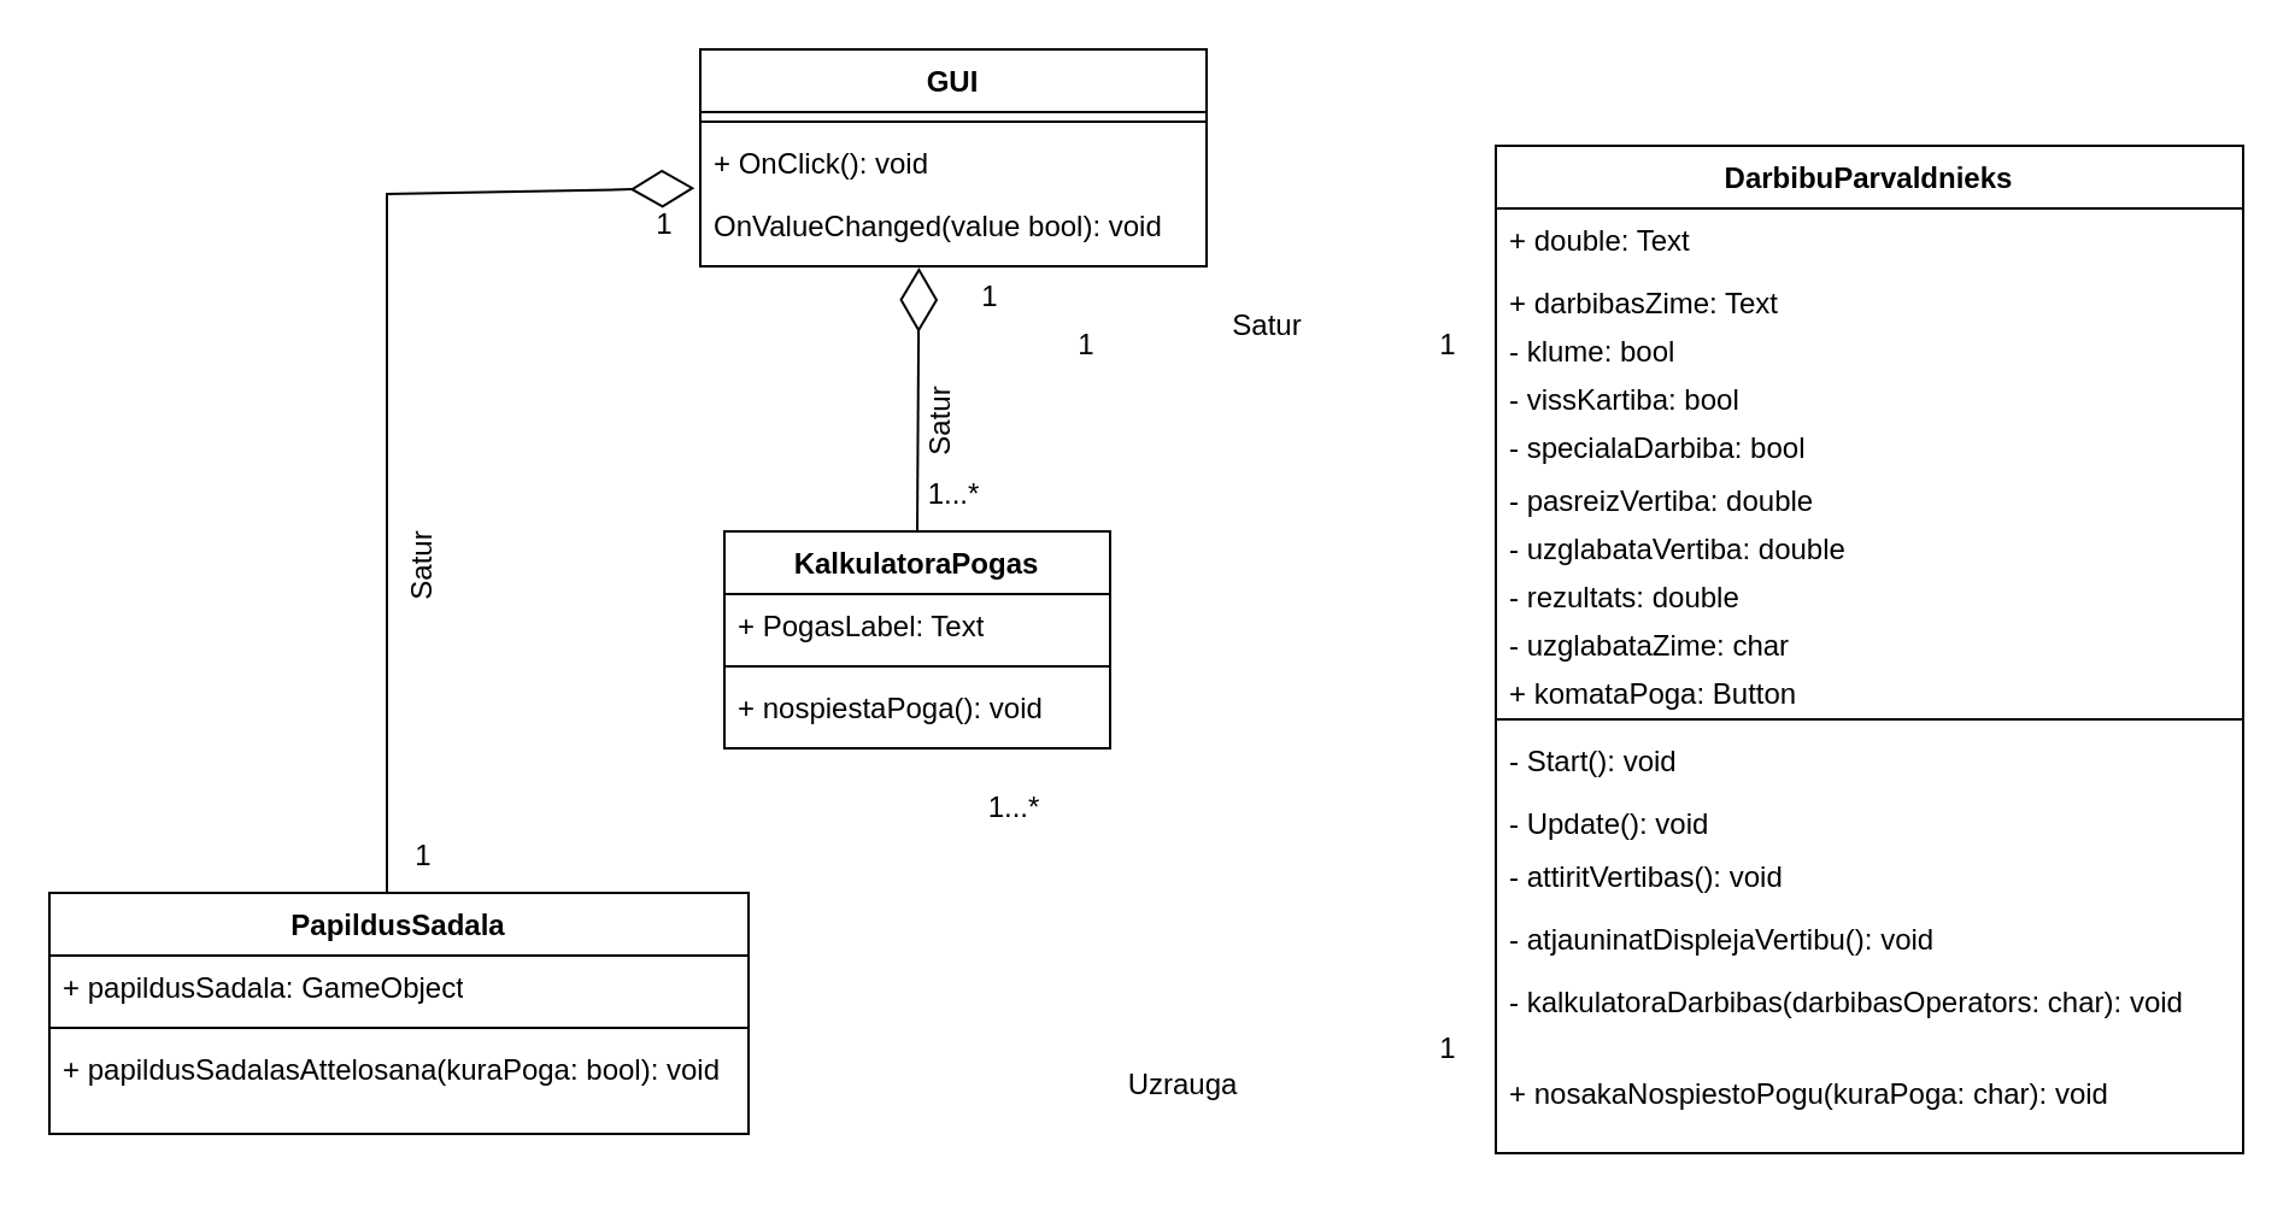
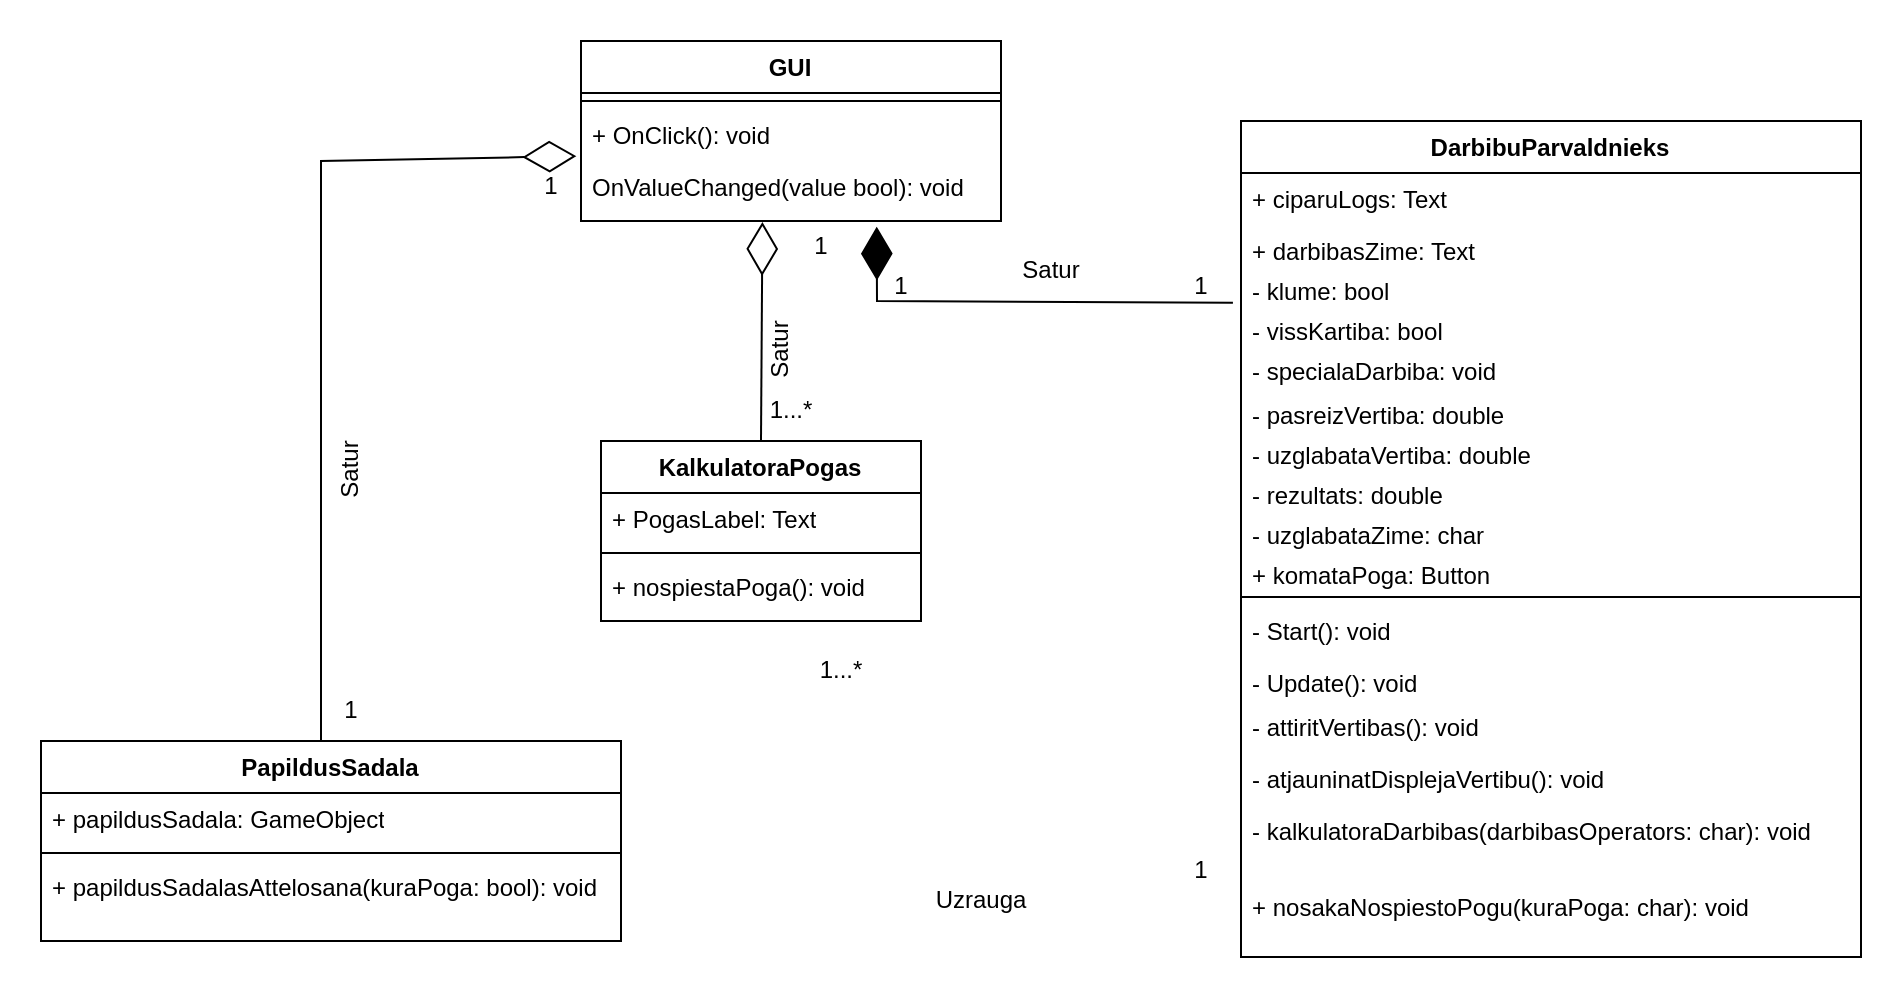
- <mxCell id="15" value="+ double: Text" style="text;strokeColor=none;fillColor=none;align=left;verticalAlign=top;spacingLeft=4;spacingRight=4;overflow=hidden;rotatable=0;points=[[0,0.5],[1,0.5]];portConstraint=eastwest;whiteSpace=wrap;html=1;" vertex="1" parent="14"><mxGeometry y="26" width="310" height="26" as="geometry" /></mxCell>
+ <mxCell id="15" value="+ ciparuLogs: Text" style="text;strokeColor=none;fillColor=none;align=left;verticalAlign=top;spacingLeft=4;spacingRight=4;overflow=hidden;rotatable=0;points=[[0,0.5],[1,0.5]];portConstraint=eastwest;whiteSpace=wrap;html=1;" vertex="1" parent="14"><mxGeometry y="26" width="310" height="26" as="geometry" /></mxCell>
+ <mxCell id="32" value="" style="endArrow=diamondThin;endFill=1;endSize=24;html=1;rounded=0;entryX=0.704;entryY=1.094;entryDx=0;entryDy=0;entryPerimeter=0;exitX=-0.013;exitY=0.945;exitDx=0;exitDy=0;exitPerimeter=0;" edge="1" parent="1" source="17" target="5"><mxGeometry width="160" relative="1" as="geometry"><mxPoint x="620" y="130" as="sourcePoint" /><mxPoint x="440" y="130" as="targetPoint" /><Array as="points"><mxPoint x="438" y="150" /></Array></mxGeometry></mxCell>
- <mxCell id="19" value="- specialaDarbiba: bool" style="text;strokeColor=none;fillColor=none;align=left;verticalAlign=top;spacingLeft=4;spacingRight=4;overflow=hidden;rotatable=0;points=[[0,0.5],[1,0.5]];portConstraint=eastwest;whiteSpace=wrap;html=1;" vertex="1" parent="14"><mxGeometry y="112" width="310" height="22" as="geometry" /></mxCell>
+ <mxCell id="19" value="- specialaDarbiba: void" style="text;strokeColor=none;fillColor=none;align=left;verticalAlign=top;spacingLeft=4;spacingRight=4;overflow=hidden;rotatable=0;points=[[0,0.5],[1,0.5]];portConstraint=eastwest;whiteSpace=wrap;html=1;" vertex="1" parent="14"><mxGeometry y="112" width="310" height="22" as="geometry" /></mxCell>
